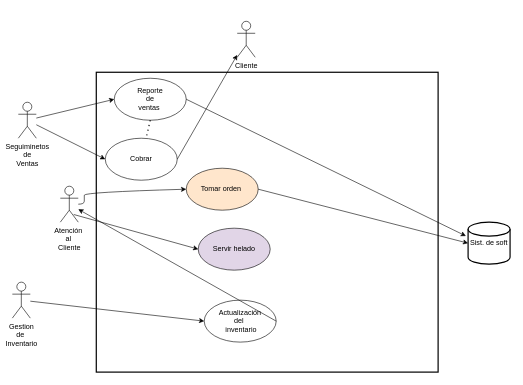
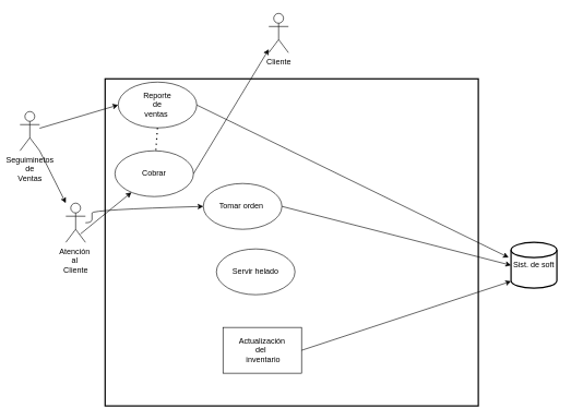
- <mxCell id="15" value="Cliente&lt;div&gt;&lt;br&gt;&lt;/div&gt;" style="shape=umlActor;verticalLabelPosition=bottom;verticalAlign=top;html=1;outlineConnect=0;" parent="1" vertex="1"><mxGeometry x="395" y="35" width="30" height="60" as="geometry" /></mxCell>
+ <mxCell id="15" value="Cliente&lt;div&gt;&lt;br&gt;&lt;/div&gt;" style="shape=umlActor;verticalLabelPosition=bottom;verticalAlign=top;html=1;outlineConnect=0;" parent="1" vertex="1"><mxGeometry x="410" y="20" width="30" height="60" as="geometry" /></mxCell>
- <mxCell id="16" value="Reporte&lt;div&gt;de&lt;/div&gt;&lt;div&gt;ventas&amp;nbsp;&lt;/div&gt;" style="ellipse;whiteSpace=wrap;html=1;" parent="1" vertex="1"><mxGeometry x="190" y="130" width="120" height="70" as="geometry" /></mxCell>
+ <mxCell id="16" value="Reporte&lt;div&gt;de&lt;/div&gt;&lt;div&gt;ventas&amp;nbsp;&lt;/div&gt;" style="ellipse;whiteSpace=wrap;html=1;" parent="1" vertex="1"><mxGeometry x="180" y="125" width="120" height="70" as="geometry" /></mxCell>
- <mxCell id="18" value="" style="endArrow=classic;html=1;rounded=0;entryX=0;entryY=0.5;entryDx=0;entryDy=0;" parent="1" source="3" target="9" edge="1"><mxGeometry width="50" height="50" relative="1" as="geometry"><mxPoint x="110" y="250" as="sourcePoint" /><mxPoint x="160" y="200" as="targetPoint" /></mxGeometry></mxCell>
+ <mxCell id="18" value="" style="endArrow=classic;html=1;rounded=0;" parent="1" source="3" target="5" edge="1"><mxGeometry width="50" height="50" relative="1" as="geometry"><mxPoint x="110" y="250" as="sourcePoint" /><mxPoint x="160" y="200" as="targetPoint" /></mxGeometry></mxCell>
- <mxCell id="10" value="Tomar orden&amp;nbsp;" style="ellipse;whiteSpace=wrap;html=1;fillColor=#ffe6cc;" parent="1" vertex="1"><mxGeometry x="310" y="280" width="120" height="70" as="geometry" /></mxCell>
+ <mxCell id="10" value="Tomar orden&amp;nbsp;" style="ellipse;whiteSpace=wrap;html=1;" parent="1" vertex="1"><mxGeometry x="310" y="280" width="120" height="70" as="geometry" /></mxCell>
- <mxCell id="22" value="" style="endArrow=classic;html=1;rounded=0;exitX=0.744;exitY=0.786;exitDx=0;exitDy=0;exitPerimeter=0;entryX=0;entryY=0.5;entryDx=0;entryDy=0;" parent="1" source="5" target="8" edge="1"><mxGeometry width="50" height="50" relative="1" as="geometry"><mxPoint x="210" y="395" as="sourcePoint" /><mxPoint x="260" y="345" as="targetPoint" /></mxGeometry></mxCell>
+ <mxCell id="22" value="" style="endArrow=classic;html=1;rounded=0;exitX=0.744;exitY=0.786;exitDx=0;exitDy=0;exitPerimeter=0;" parent="1" source="5" target="9" edge="1"><mxGeometry width="50" height="50" relative="1" as="geometry"><mxPoint x="210" y="395" as="sourcePoint" /><mxPoint x="260" y="345" as="targetPoint" /></mxGeometry></mxCell>
- <mxCell id="8" value="Servir helado" style="ellipse;whiteSpace=wrap;html=1;fillColor=#e1d5e7;" parent="1" vertex="1"><mxGeometry x="330" y="380" width="120" height="70" as="geometry" /></mxCell>
+ <mxCell id="8" value="Servir helado" style="ellipse;whiteSpace=wrap;html=1;" parent="1" vertex="1"><mxGeometry x="330" y="380" width="120" height="70" as="geometry" /></mxCell>
- <mxCell id="14" value="" style="endArrow=classic;html=1;rounded=0;exitX=1;exitY=0.5;exitDx=0;exitDy=0;" parent="1" source="7" target="5" edge="1"><mxGeometry width="50" height="50" relative="1" as="geometry"><mxPoint x="350" y="510" as="sourcePoint" /><mxPoint x="400" y="460" as="targetPoint" /></mxGeometry></mxCell>
+ <mxCell id="14" value="" style="endArrow=classic;html=1;rounded=0;exitX=1;exitY=0.5;exitDx=0;exitDy=0;entryX=0;entryY=0.85;entryDx=0;entryDy=0;entryPerimeter=0;" parent="1" source="7" target="6" edge="1"><mxGeometry width="50" height="50" relative="1" as="geometry"><mxPoint x="350" y="510" as="sourcePoint" /><mxPoint x="400" y="460" as="targetPoint" /></mxGeometry></mxCell>
- <mxCell id="4" value="Gestion&lt;br&gt;de&amp;nbsp;&lt;br&gt;Inventario" style="shape=umlActor;verticalLabelPosition=bottom;verticalAlign=top;html=1;outlineConnect=0;" parent="1" vertex="1"><mxGeometry x="20" y="470" width="30" height="60" as="geometry" /></mxCell>
- <mxCell id="20" value="" style="endArrow=classic;html=1;rounded=0;entryX=0;entryY=0.5;entryDx=0;entryDy=0;" parent="1" source="4" target="7" edge="1"><mxGeometry width="50" height="50" relative="1" as="geometry"><mxPoint x="50" y="520" as="sourcePoint" /><mxPoint x="100" y="470" as="targetPoint" /></mxGeometry></mxCell>
- <mxCell id="7" value="Actualización&lt;div&gt;del&amp;nbsp;&lt;div&gt;&amp;nbsp;inventario&lt;/div&gt;&lt;/div&gt;" style="ellipse;whiteSpace=wrap;html=1;" parent="1" vertex="1"><mxGeometry x="340" y="500" width="120" height="70" as="geometry" /></mxCell>
+ <mxCell id="7" value="Actualización&lt;div&gt;del&amp;nbsp;&lt;div&gt;&amp;nbsp;inventario&lt;/div&gt;&lt;/div&gt;" style="whiteSpace=wrap;html=1;rounded=0;" parent="1" vertex="1"><mxGeometry x="340" y="500" width="120" height="70" as="geometry" /></mxCell>
